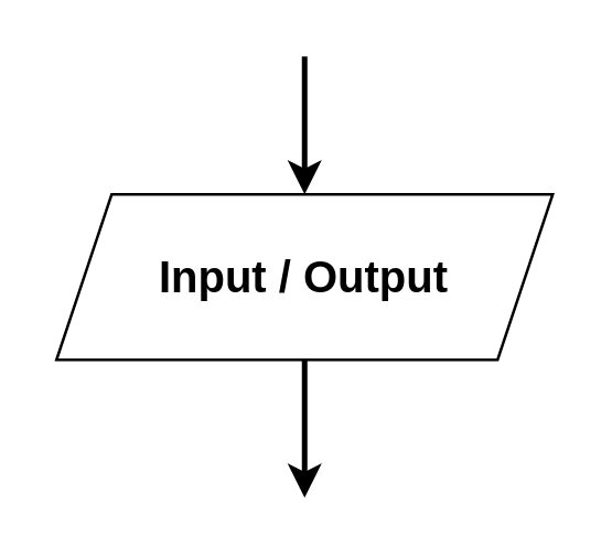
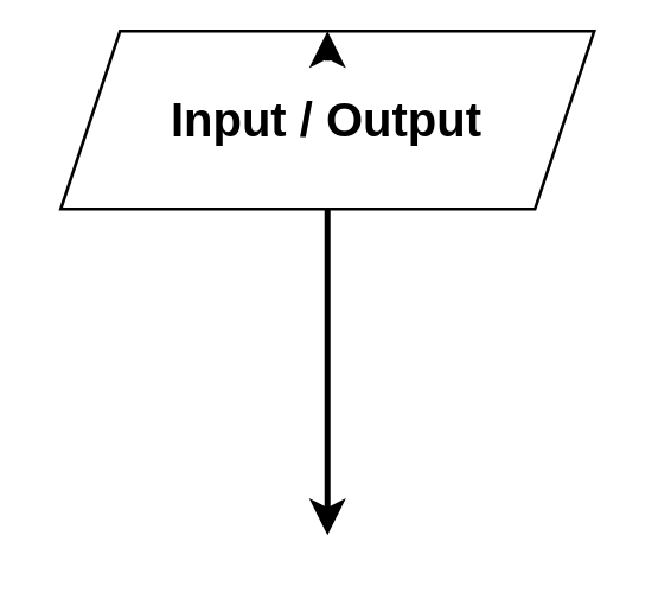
- <mxCell id="2" value="&lt;font style=&quot;font-size: 16px;&quot;&gt;&lt;b&gt;Input / Output&lt;/b&gt;&lt;/font&gt;" style="shape=parallelogram;perimeter=parallelogramPerimeter;whiteSpace=wrap;html=1;fixedSize=1;" vertex="1" parent="1"><mxGeometry x="20" y="70" width="180" height="60" as="geometry" /></mxCell>
+ <mxCell id="2" value="&lt;font style=&quot;font-size: 16px;&quot;&gt;&lt;b&gt;Input / Output&lt;/b&gt;&lt;/font&gt;" style="shape=parallelogram;perimeter=parallelogramPerimeter;whiteSpace=wrap;html=1;fixedSize=1;" vertex="1" parent="1"><mxGeometry x="20" y="10" width="180" height="60" as="geometry" /></mxCell>
